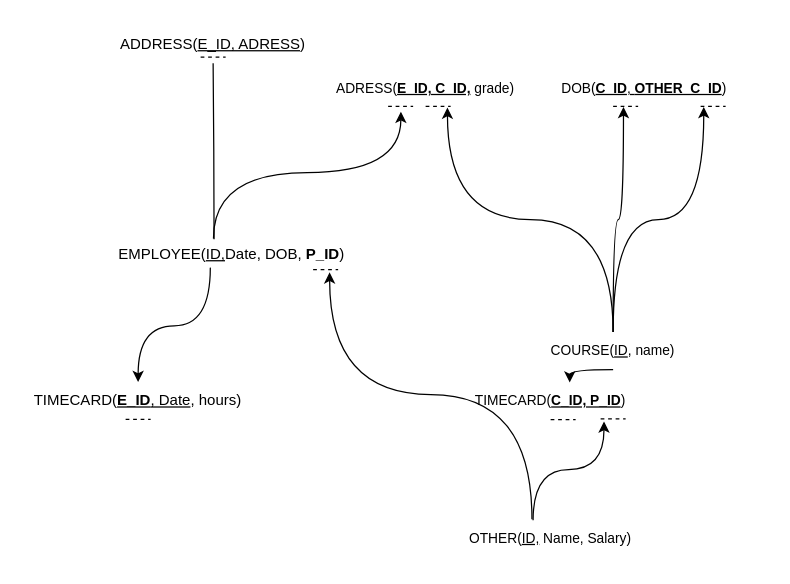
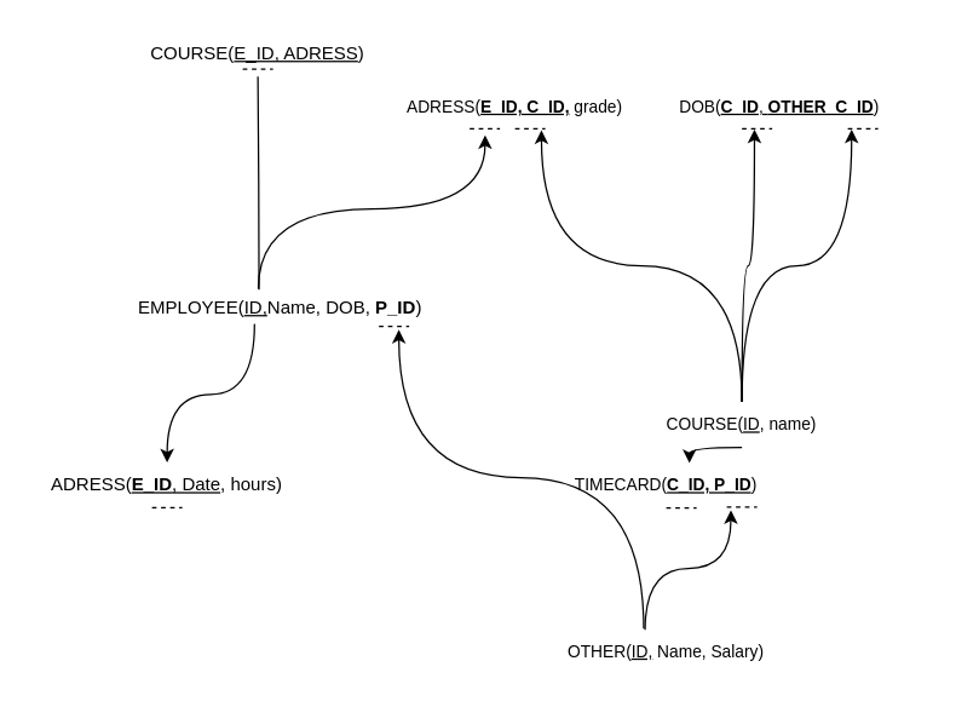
- <mxCell id="4" value="ADDRESS(&lt;u&gt;E_ID, ADRESS&lt;/u&gt;)" style="text;html=1;strokeColor=none;fillColor=none;align=center;verticalAlign=middle;whiteSpace=wrap;rounded=0;" parent="1" vertex="1"><mxGeometry x="90" y="20" width="160" height="30" as="geometry" /></mxCell>
+ <mxCell id="4" value="COURSE(&lt;u&gt;E_ID, ADRESS&lt;/u&gt;)" style="text;html=1;strokeColor=none;fillColor=none;align=center;verticalAlign=middle;whiteSpace=wrap;rounded=0;" parent="1" vertex="1"><mxGeometry x="90" y="20" width="160" height="30" as="geometry" /></mxCell>
- <mxCell id="2" value="EMPLOYEE(&lt;u&gt;ID,&lt;/u&gt;Date, DOB, &lt;b&gt;P_ID&lt;/b&gt;)" style="text;html=1;strokeColor=none;fillColor=none;align=center;verticalAlign=middle;whiteSpace=wrap;rounded=0;" parent="1" vertex="1"><mxGeometry x="70" y="190" width="230" height="25" as="geometry" /></mxCell>
+ <mxCell id="2" value="EMPLOYEE(&lt;u&gt;ID,&lt;/u&gt;Name, DOB, &lt;b&gt;P_ID&lt;/b&gt;)" style="text;html=1;strokeColor=none;fillColor=none;align=center;verticalAlign=middle;whiteSpace=wrap;rounded=0;" parent="1" vertex="1"><mxGeometry x="70" y="190" width="230" height="25" as="geometry" /></mxCell>
- <mxCell id="6" value="TIMECARD(&lt;u&gt;&lt;b&gt;E_ID&lt;/b&gt;, Date&lt;/u&gt;, hours)" style="text;html=1;strokeColor=none;fillColor=none;align=center;verticalAlign=middle;whiteSpace=wrap;rounded=0;" parent="1" vertex="1"><mxGeometry x="20" y="305" width="180" height="30" as="geometry" /></mxCell>
+ <mxCell id="6" value="ADRESS(&lt;u&gt;&lt;b&gt;E_ID&lt;/b&gt;, Date&lt;/u&gt;, hours)" style="text;html=1;strokeColor=none;fillColor=none;align=center;verticalAlign=middle;whiteSpace=wrap;rounded=0;" parent="1" vertex="1"><mxGeometry x="20" y="305" width="180" height="30" as="geometry" /></mxCell>
